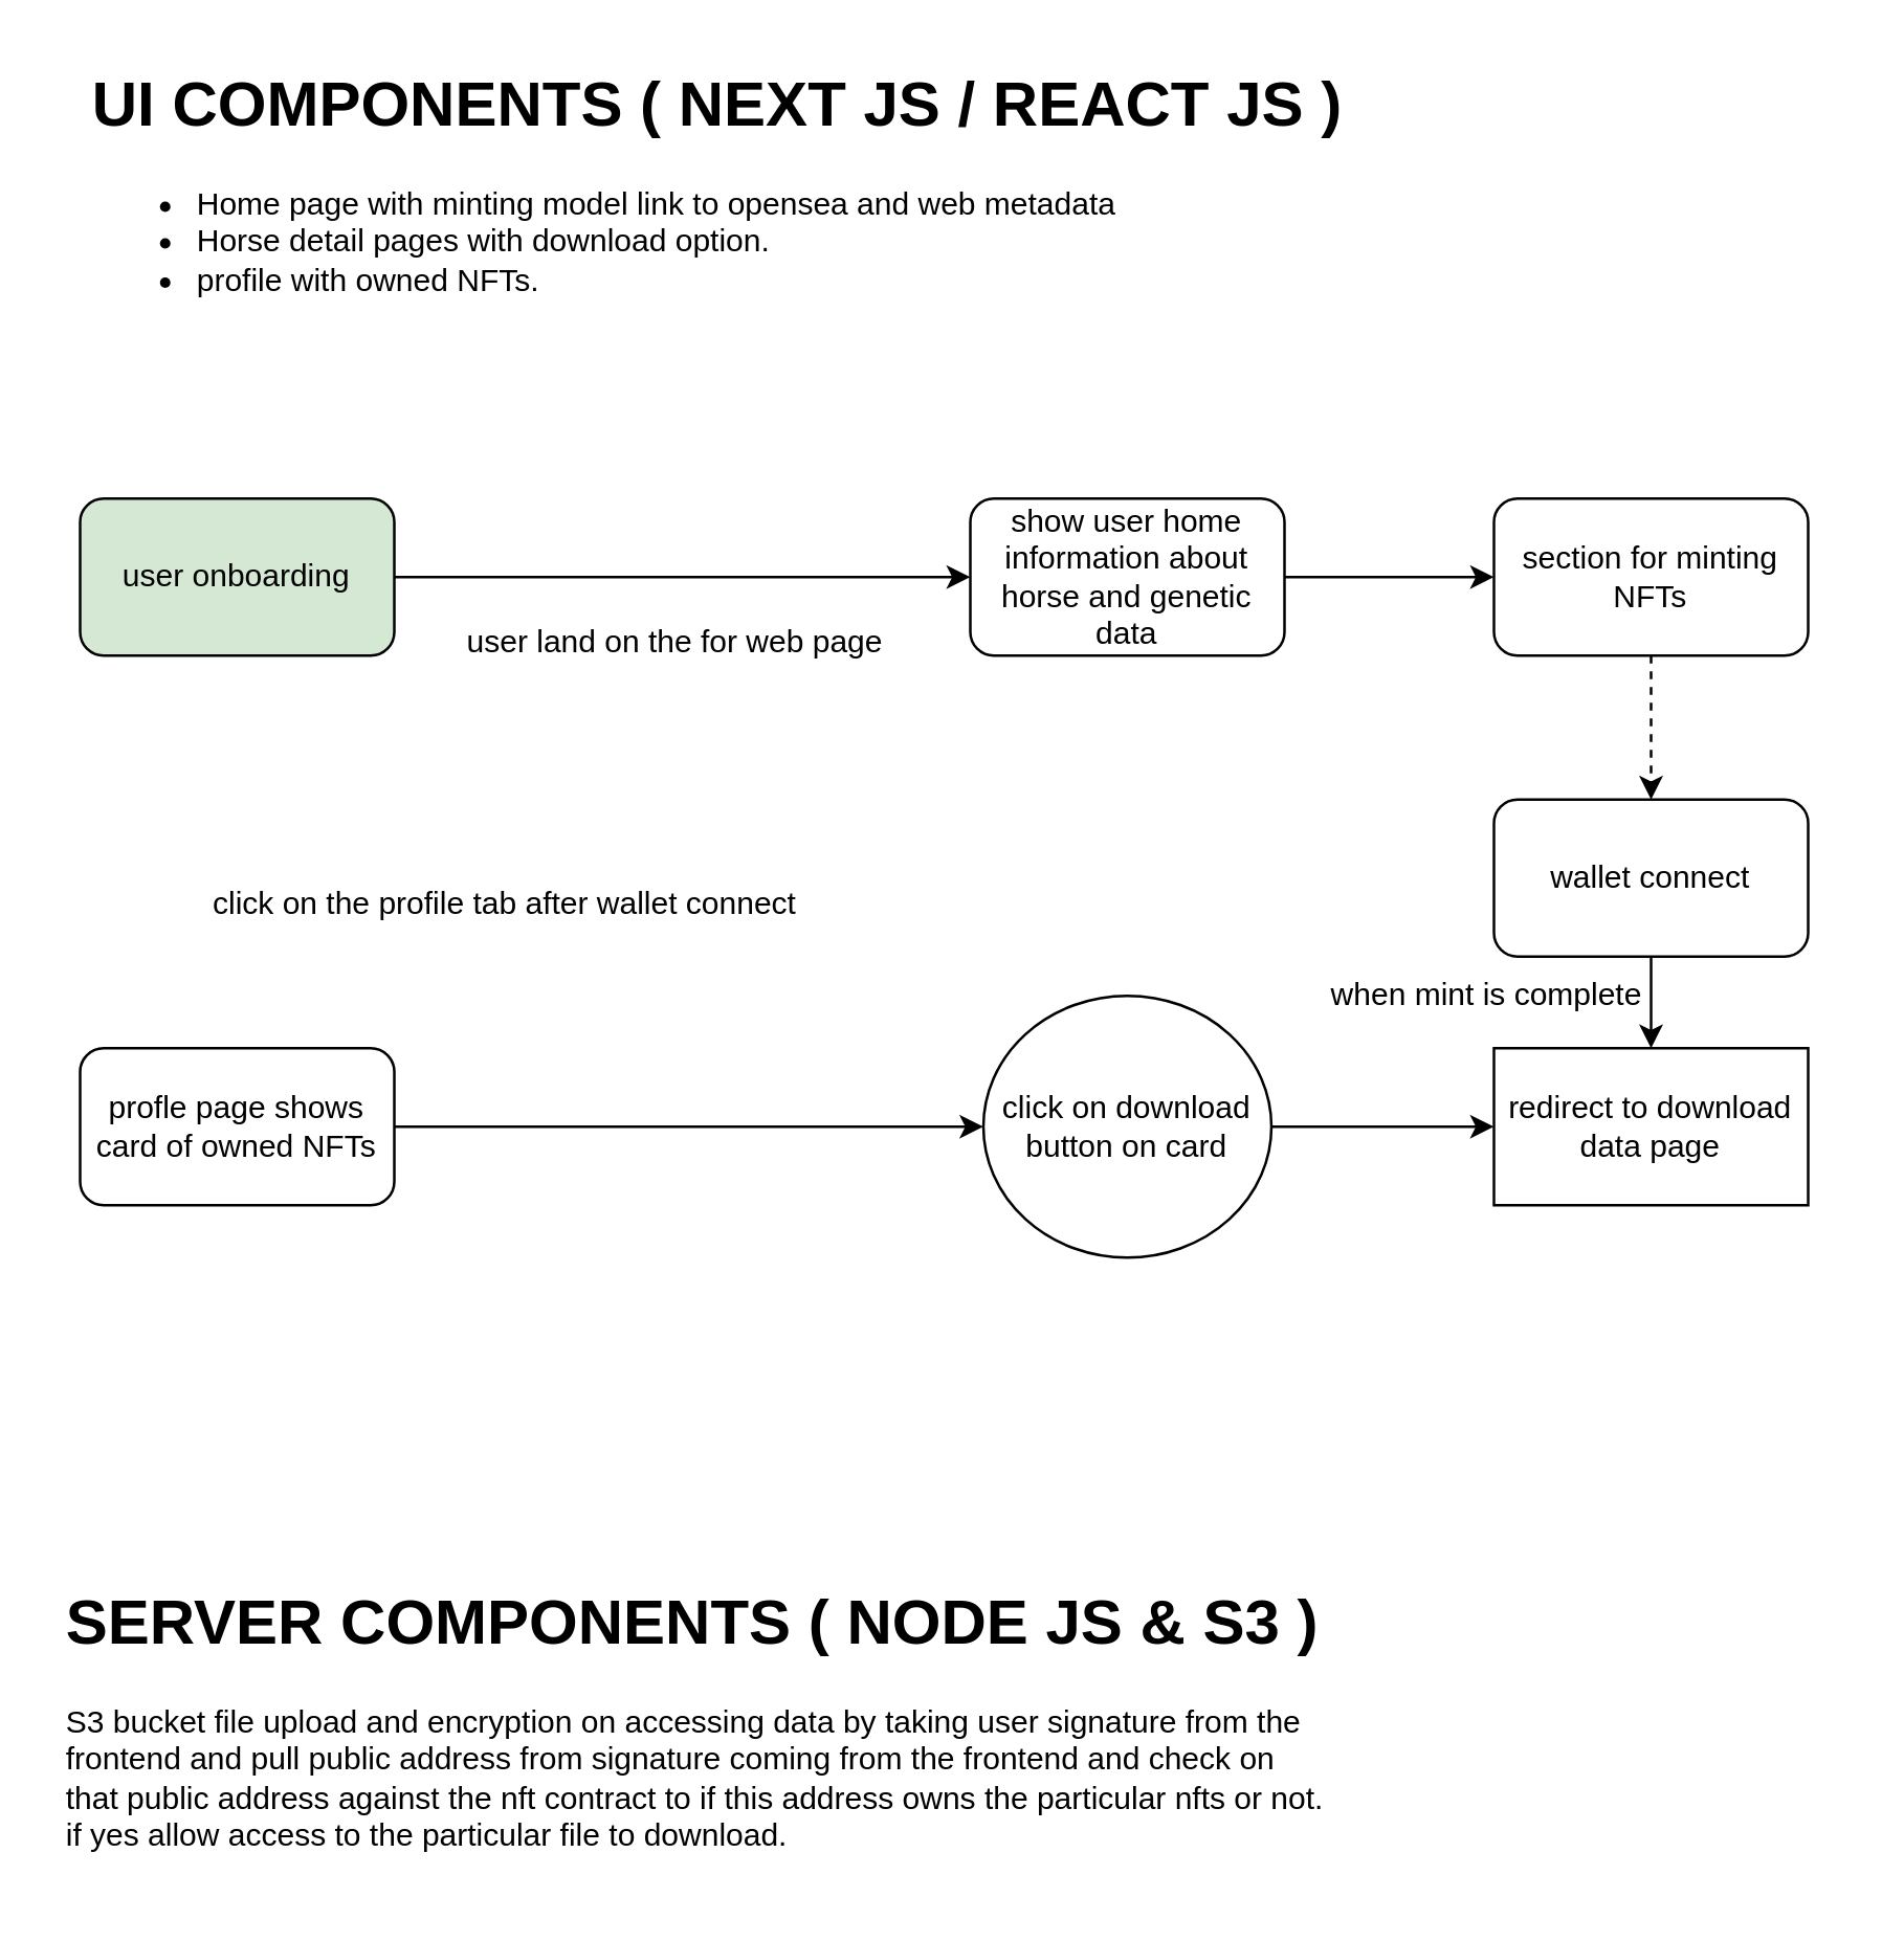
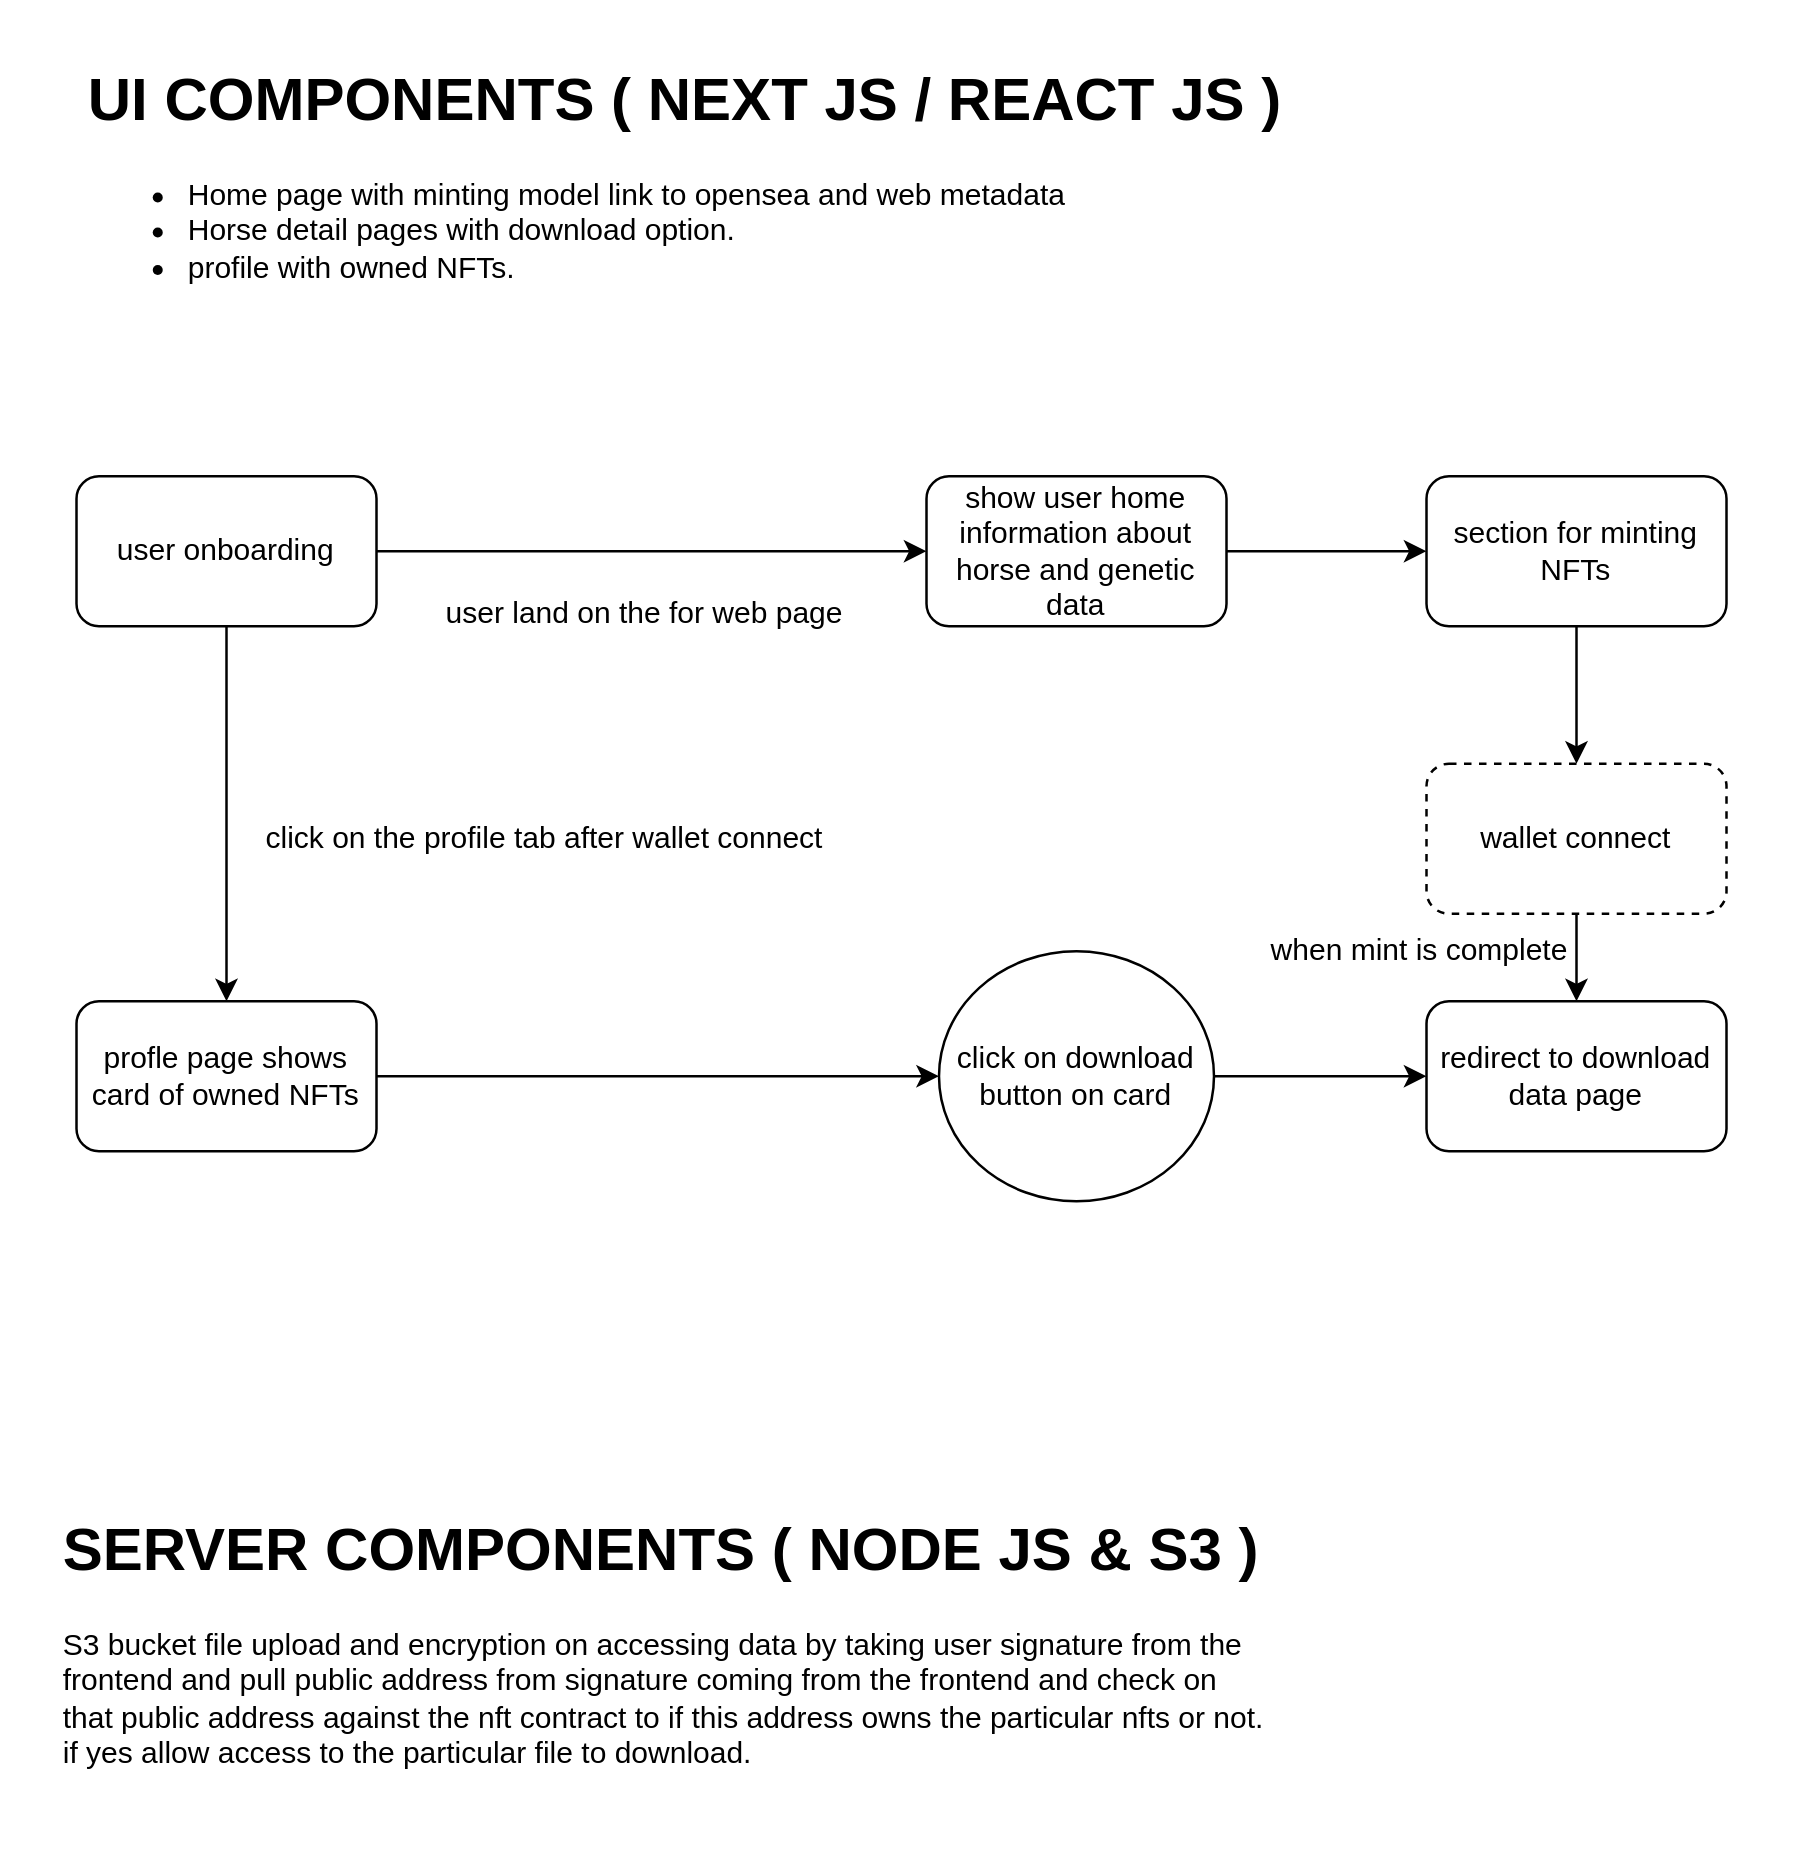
- <mxCell id="5" value="user onboarding" style="rounded=1;whiteSpace=wrap;html=1;fillColor=#d5e8d4;" vertex="1" parent="1"><mxGeometry x="30" y="190" width="120" height="60" as="geometry" /></mxCell>
+ <mxCell id="5" value="user onboarding" style="rounded=1;whiteSpace=wrap;html=1;" vertex="1" parent="1"><mxGeometry x="30" y="190" width="120" height="60" as="geometry" /></mxCell>
- <mxCell id="9" value="" style="edgeStyle=orthogonalEdgeStyle;rounded=0;orthogonalLoop=1;jettySize=auto;html=1;entryX=0.5;entryY=0;entryDx=0;entryDy=0;dashed=1;" edge="1" parent="1" source="10" target="16"><mxGeometry relative="1" as="geometry" /></mxCell>
+ <mxCell id="9" value="" style="edgeStyle=orthogonalEdgeStyle;rounded=0;orthogonalLoop=1;jettySize=auto;html=1;entryX=0.5;entryY=0;entryDx=0;entryDy=0;" edge="1" parent="1" source="10" target="16"><mxGeometry relative="1" as="geometry" /></mxCell>
+ <mxCell id="4" value="" style="edgeStyle=orthogonalEdgeStyle;rounded=0;orthogonalLoop=1;jettySize=auto;html=1;" edge="1" parent="1" source="5" target="13"><mxGeometry relative="1" as="geometry" /></mxCell>
- <mxCell id="16" value="wallet connect" style="rounded=1;whiteSpace=wrap;html=1;" vertex="1" parent="1"><mxGeometry x="570" y="305" width="120" height="60" as="geometry" /></mxCell>
+ <mxCell id="16" value="wallet connect" style="rounded=1;whiteSpace=wrap;html=1;dashed=1;" vertex="1" parent="1"><mxGeometry x="570" y="305" width="120" height="60" as="geometry" /></mxCell>
- <mxCell id="14" value="click on the profile tab after wallet connect" style="text;html=1;strokeColor=none;fillColor=none;align=center;verticalAlign=middle;whiteSpace=wrap;rounded=0;" vertex="1" parent="1"><mxGeometry x="55" y="330" width="275" height="30" as="geometry" /></mxCell>
+ <mxCell id="14" value="click on the profile tab after wallet connect" style="text;html=1;strokeColor=none;fillColor=none;align=center;verticalAlign=middle;whiteSpace=wrap;rounded=0;" vertex="1" parent="1"><mxGeometry x="80" y="320" width="275" height="30" as="geometry" /></mxCell>
- <mxCell id="11" value="redirect to download data page" style="whiteSpace=wrap;html=1;rounded=0;" vertex="1" parent="1"><mxGeometry x="570" y="400" width="120" height="60" as="geometry" /></mxCell>
+ <mxCell id="11" value="redirect to download data page" style="rounded=1;whiteSpace=wrap;html=1;" vertex="1" parent="1"><mxGeometry x="570" y="400" width="120" height="60" as="geometry" /></mxCell>
